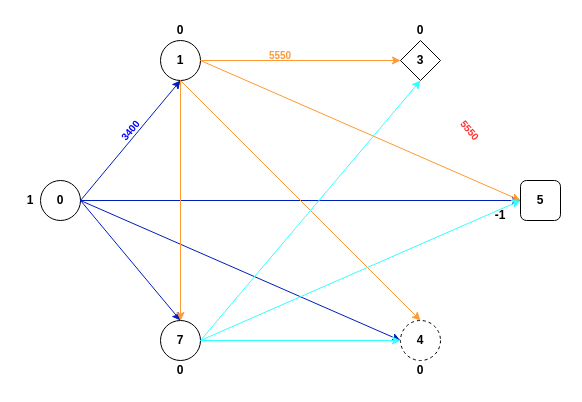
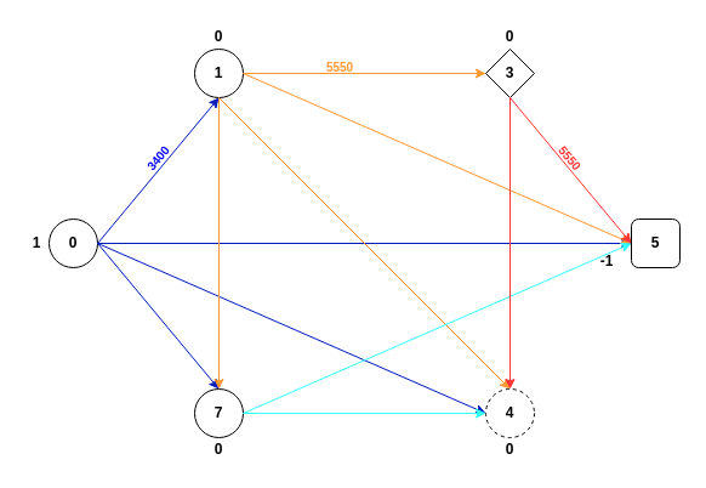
+ <mxCell id="20" value="" style="endArrow=classic;html=1;fillColor=#e51400;entryX=0;entryY=0.5;entryDx=0;entryDy=0;exitX=0.5;exitY=1;exitDx=0;exitDy=0;strokeColor=#FF3333;" edge="1" parent="1" source="5" target="7"><mxGeometry width="50" height="50" relative="1" as="geometry"><mxPoint x="430" y="90" as="sourcePoint" /><mxPoint x="430" y="330" as="targetPoint" /></mxGeometry></mxCell>
+ <mxCell id="19" value="" style="endArrow=classic;html=1;fillColor=#e51400;entryX=0.5;entryY=0;entryDx=0;entryDy=0;exitX=0.5;exitY=1;exitDx=0;exitDy=0;strokeColor=#FF3333;" edge="1" parent="1" source="5" target="6"><mxGeometry width="50" height="50" relative="1" as="geometry"><mxPoint x="190" y="90" as="sourcePoint" /><mxPoint x="535.858" y="195.858" as="targetPoint" /></mxGeometry></mxCell>
- <mxCell id="16" value="" style="endArrow=classic;html=1;entryX=0.5;entryY=1;entryDx=0;entryDy=0;exitX=1;exitY=0.5;exitDx=0;exitDy=0;fillColor=#76608a;strokeColor=#33FFFF;" edge="1" parent="1" source="4" target="5"><mxGeometry width="50" height="50" relative="1" as="geometry"><mxPoint x="220" y="120" as="sourcePoint" /><mxPoint x="220" y="360" as="targetPoint" /></mxGeometry></mxCell>
